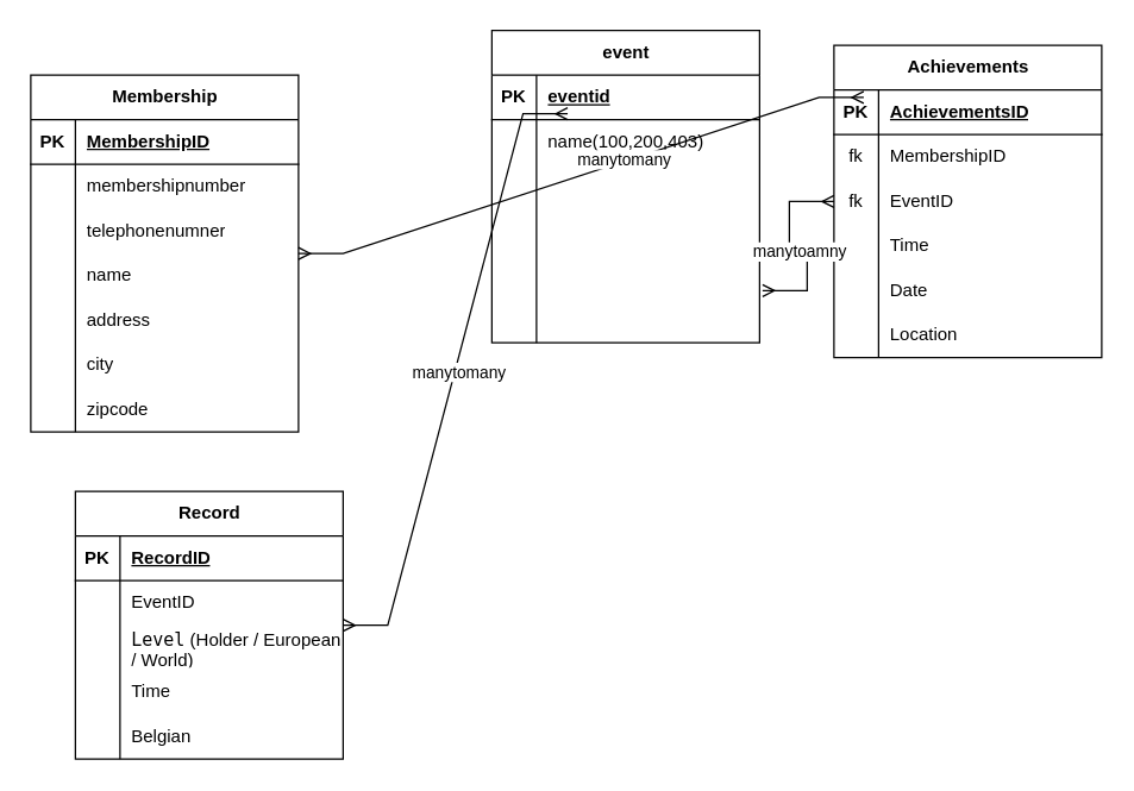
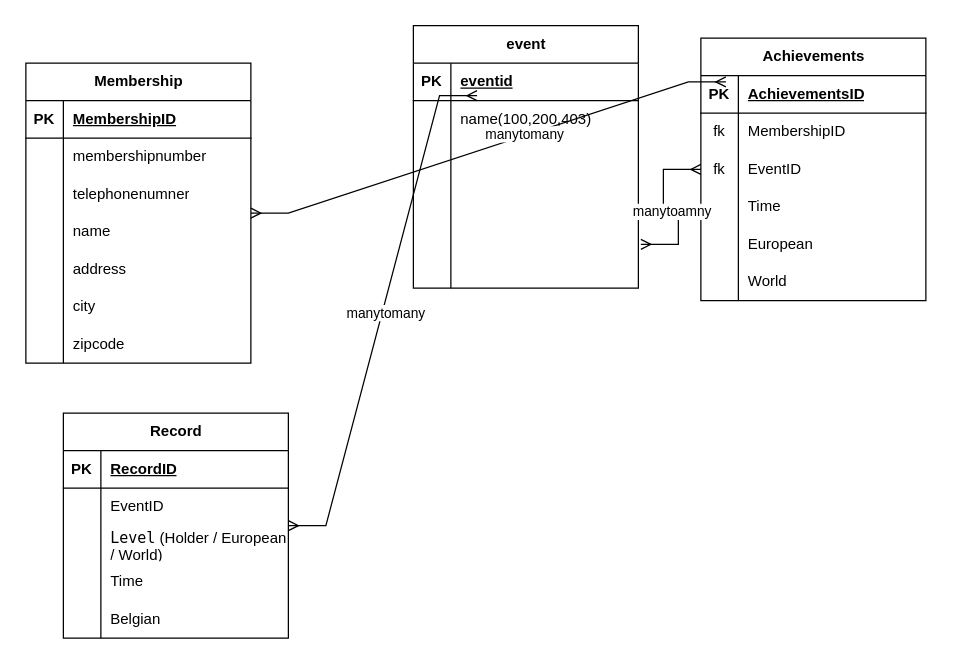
- <mxCell id="58" value="Date" style="shape=partialRectangle;connectable=0;fillColor=none;top=0;left=0;bottom=0;right=0;align=left;spacingLeft=6;overflow=hidden;whiteSpace=wrap;html=1;" vertex="1" parent="56"><mxGeometry x="30" width="150" height="30" as="geometry"><mxRectangle width="150" height="30" as="alternateBounds" /></mxGeometry></mxCell>
+ <mxCell id="58" value="European" style="shape=partialRectangle;connectable=0;fillColor=none;top=0;left=0;bottom=0;right=0;align=left;spacingLeft=6;overflow=hidden;whiteSpace=wrap;html=1;" vertex="1" parent="56"><mxGeometry x="30" width="150" height="30" as="geometry"><mxRectangle width="150" height="30" as="alternateBounds" /></mxGeometry></mxCell>
- <mxCell id="61" value="Location" style="shape=partialRectangle;connectable=0;fillColor=none;top=0;left=0;bottom=0;right=0;align=left;spacingLeft=6;overflow=hidden;whiteSpace=wrap;html=1;" vertex="1" parent="59"><mxGeometry x="30" width="150" height="30" as="geometry"><mxRectangle width="150" height="30" as="alternateBounds" /></mxGeometry></mxCell>
+ <mxCell id="61" value="World" style="shape=partialRectangle;connectable=0;fillColor=none;top=0;left=0;bottom=0;right=0;align=left;spacingLeft=6;overflow=hidden;whiteSpace=wrap;html=1;" vertex="1" parent="59"><mxGeometry x="30" width="150" height="30" as="geometry"><mxRectangle width="150" height="30" as="alternateBounds" /></mxGeometry></mxCell>
